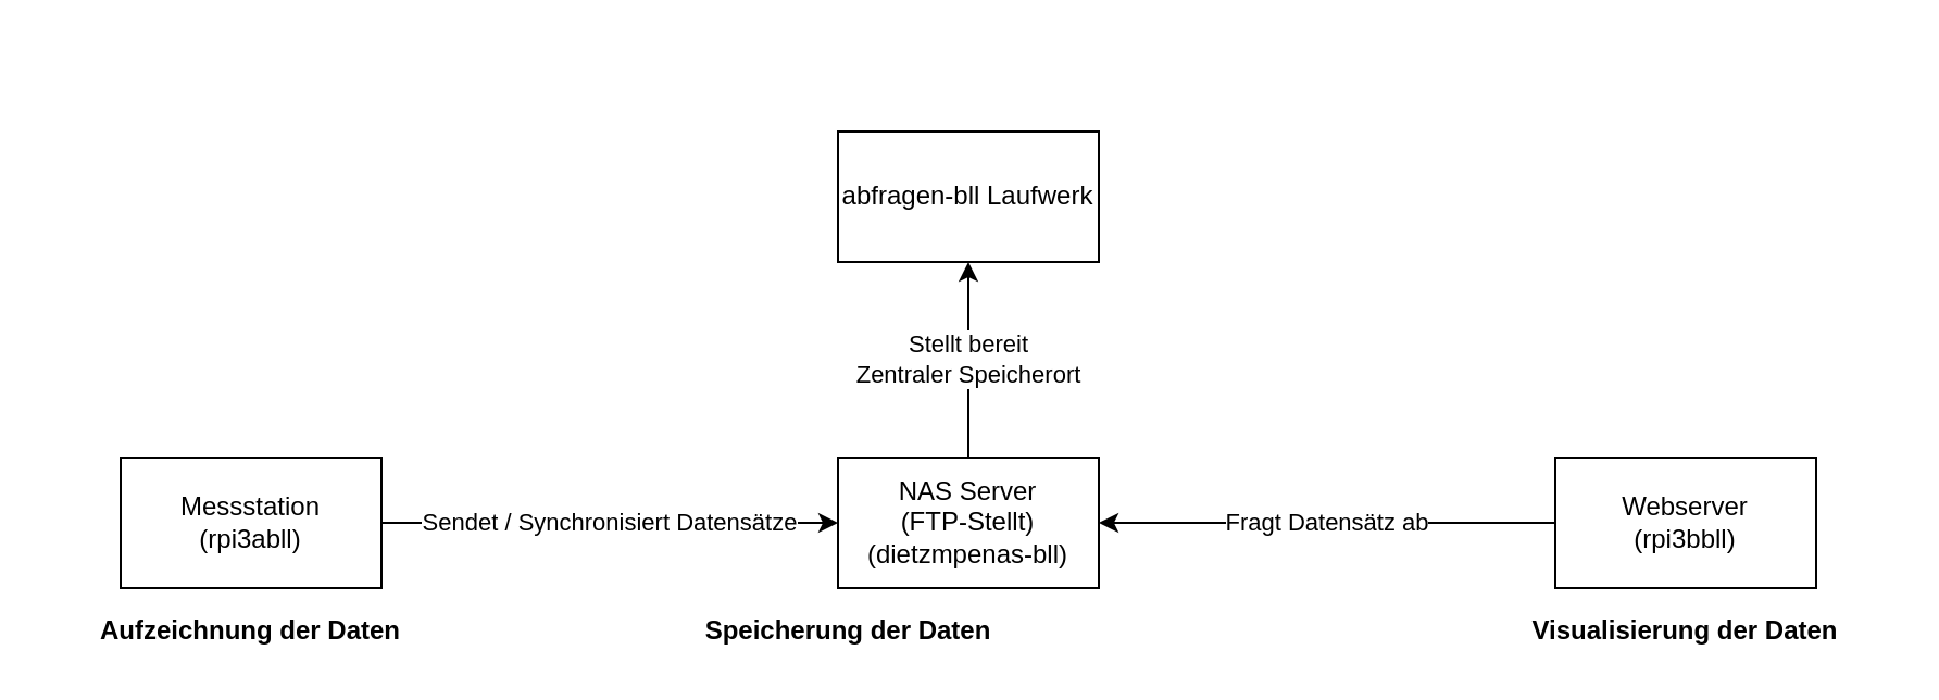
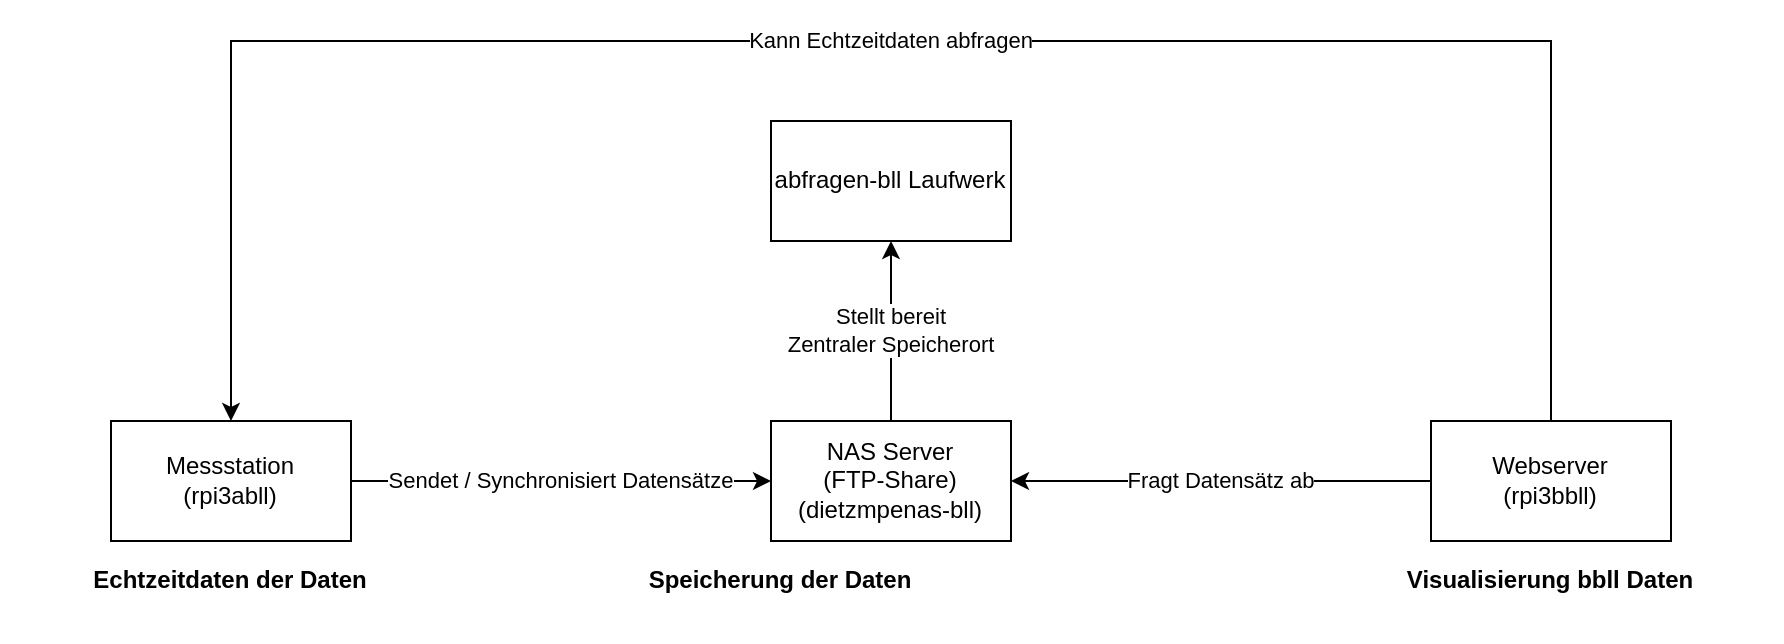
+ <mxCell id="7" value="&lt;span style=&quot;color: rgb(0 , 0 , 0) ; font-family: &amp;#34;helvetica&amp;#34; ; font-size: 11px ; font-style: normal ; font-weight: 400 ; letter-spacing: normal ; text-align: center ; text-indent: 0px ; text-transform: none ; word-spacing: 0px ; background-color: rgb(255 , 255 , 255) ; display: inline ; float: none&quot;&gt;Kann Echtzeitdaten abfragen&lt;/span&gt;" style="edgeStyle=orthogonalEdgeStyle;rounded=0;orthogonalLoop=1;jettySize=auto;html=1;exitX=0.5;exitY=0;exitDx=0;exitDy=0;entryX=0.5;entryY=0;entryDx=0;entryDy=0;" parent="1" source="8" target="3" edge="1"><mxGeometry relative="1" as="geometry"><Array as="points"><mxPoint x="775" y="20" /><mxPoint x="115" y="20" /></Array></mxGeometry></mxCell>
- <mxCell id="5" value="NAS Server&lt;br&gt;(FTP-Stellt)&lt;br&gt;(dietzmpenas-bll)" style="rounded=0;whiteSpace=wrap;html=1;" parent="1" vertex="1"><mxGeometry x="385" y="210" width="120" height="60" as="geometry" /></mxCell>
+ <mxCell id="5" value="NAS Server&lt;br&gt;(FTP-Share)&lt;br&gt;(dietzmpenas-bll)" style="rounded=0;whiteSpace=wrap;html=1;" parent="1" vertex="1"><mxGeometry x="385" y="210" width="120" height="60" as="geometry" /></mxCell>
- <mxCell id="10" value="&lt;b&gt;Aufzeichnung der Daten&lt;/b&gt;" style="text;html=1;strokeColor=none;fillColor=none;align=center;verticalAlign=middle;whiteSpace=wrap;rounded=0;" parent="1" vertex="1"><mxGeometry x="20" y="280" width="190" height="20" as="geometry" /></mxCell>
+ <mxCell id="10" value="&lt;b&gt;Echtzeitdaten der Daten&lt;/b&gt;" style="text;html=1;strokeColor=none;fillColor=none;align=center;verticalAlign=middle;whiteSpace=wrap;rounded=0;" parent="1" vertex="1"><mxGeometry x="20" y="280" width="190" height="20" as="geometry" /></mxCell>
- <mxCell id="11" value="&lt;b&gt;Visualisierung der Daten&lt;/b&gt;" style="text;html=1;strokeColor=none;fillColor=none;align=center;verticalAlign=middle;whiteSpace=wrap;rounded=0;" parent="1" vertex="1"><mxGeometry x="680" y="280" width="190" height="20" as="geometry" /></mxCell>
+ <mxCell id="11" value="&lt;b&gt;Visualisierung bbll Daten&lt;/b&gt;" style="text;html=1;strokeColor=none;fillColor=none;align=center;verticalAlign=middle;whiteSpace=wrap;rounded=0;" parent="1" vertex="1"><mxGeometry x="680" y="280" width="190" height="20" as="geometry" /></mxCell>
